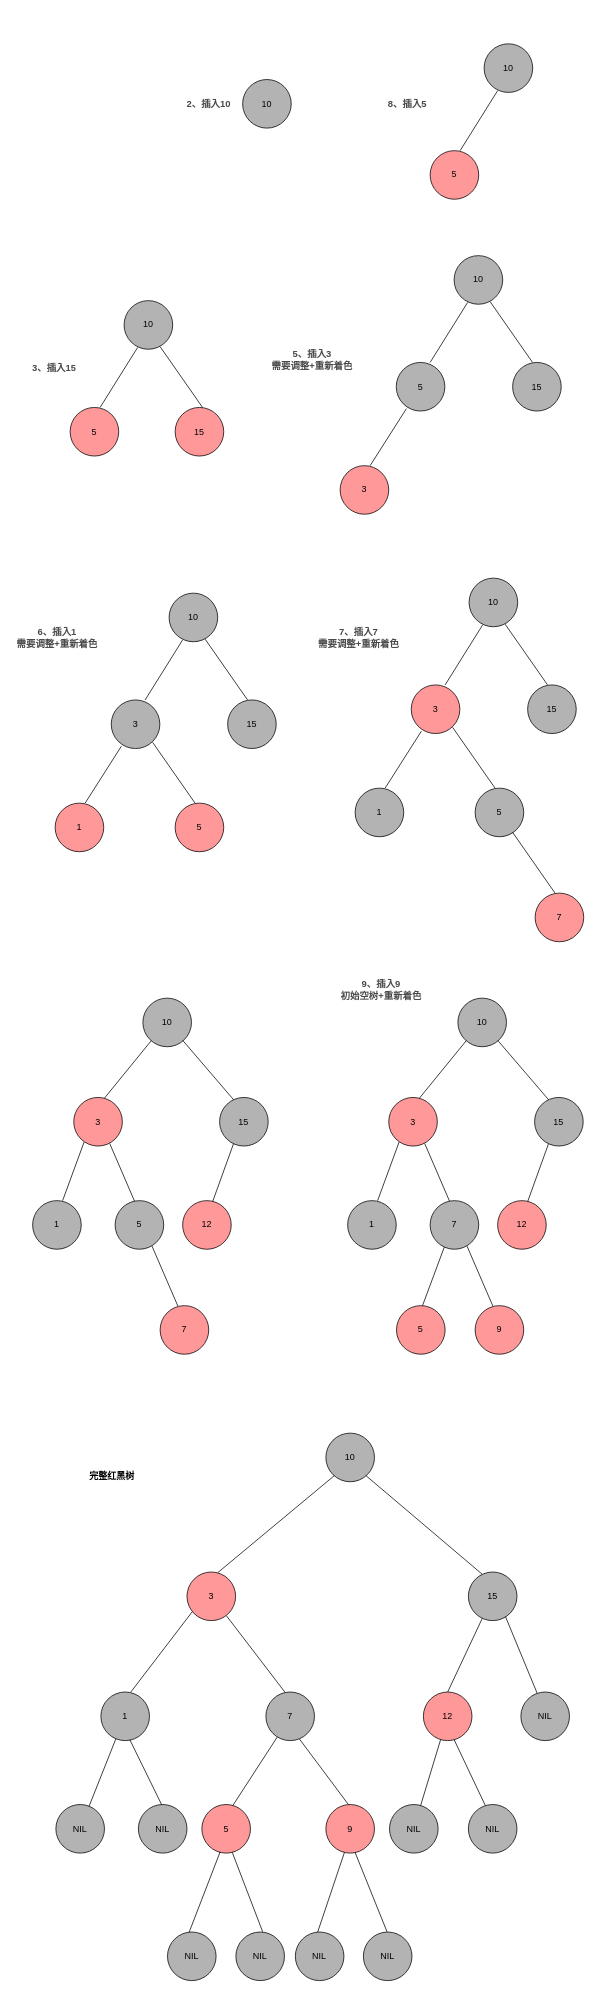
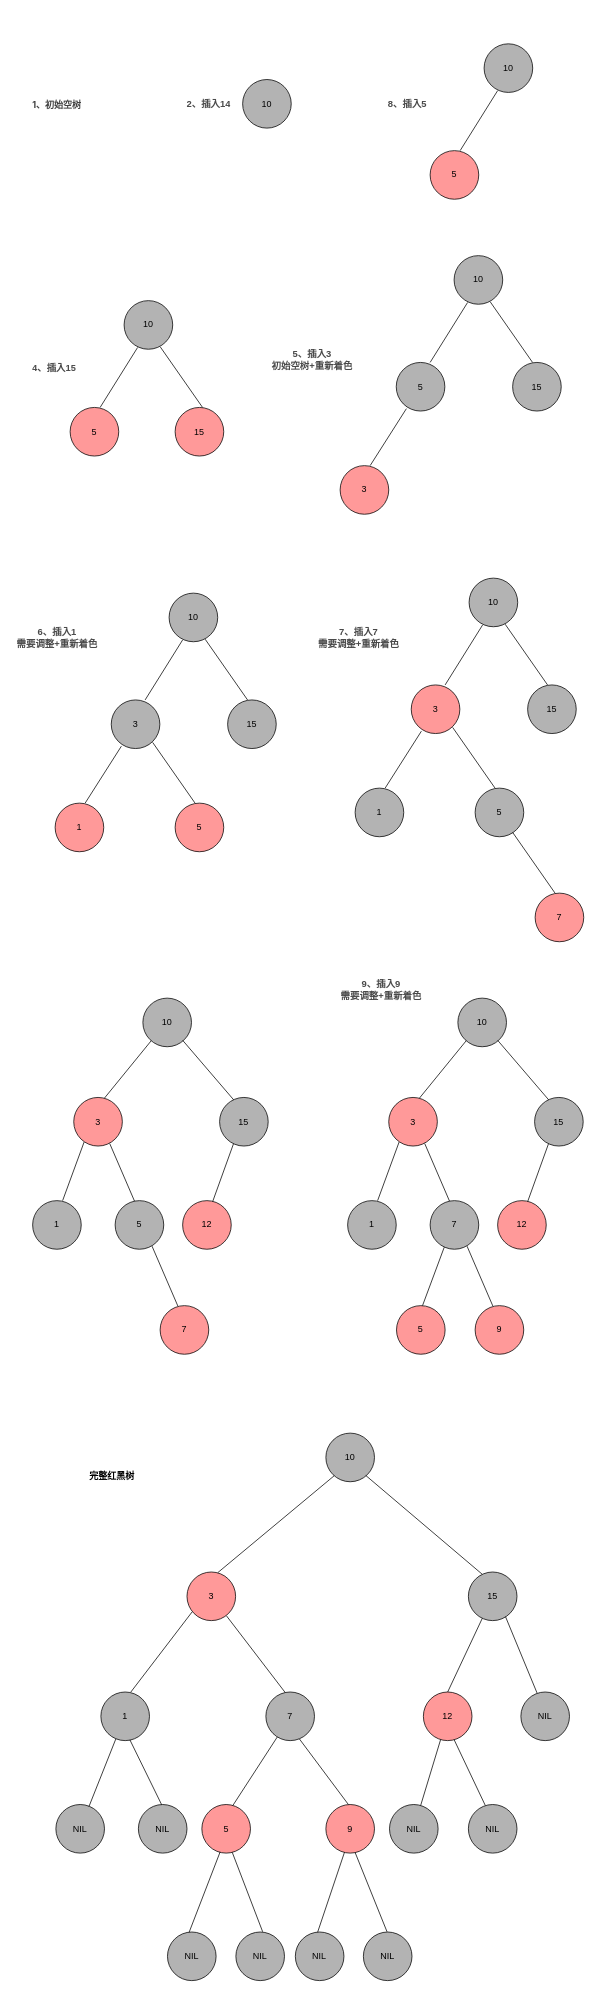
+ <mxCell id="4" value="&lt;h3 style=&quot;font-size: calc(var(--ds-md-zoom)*16px); line-height: 1.5; margin: calc(var(--ds-md-zoom)*16px)0 calc(var(--ds-md-zoom)*12px)0; color: rgb(64, 64, 64); font-family: quote-cjk-patch, Inter, system-ui, -apple-system, BlinkMacSystemFont, &amp;quot;Segoe UI&amp;quot;, Roboto, &amp;quot;Noto Sans&amp;quot;, Ubuntu, Cantarell, &amp;quot;Helvetica Neue&amp;quot;, Oxygen, &amp;quot;Open Sans&amp;quot;, sans-serif; text-align: start; background-color: rgb(255, 255, 255);&quot;&gt;1、初始空树&lt;/h3&gt;" style="text;strokeColor=none;align=center;fillColor=none;html=1;verticalAlign=middle;whiteSpace=wrap;rounded=0;" parent="1" vertex="1"><mxGeometry x="38" y="127.59" width="75" height="20" as="geometry" /></mxCell>
- <mxCell id="5" value="&lt;pre style=&quot;font-family: var(--ds-font-family-code); overflow: auto; padding: calc(var(--ds-md-zoom)*8px)calc(var(--ds-md-zoom)*12px); text-wrap: wrap; word-break: break-all; color: rgb(73, 73, 73); font-size: 12.573px; text-align: start; margin-top: 0px !important; margin-bottom: 0px !important;&quot;&gt;&lt;b&gt;2、插入10&lt;/b&gt;&lt;/pre&gt;" style="text;strokeColor=none;align=center;fillColor=none;html=1;verticalAlign=middle;whiteSpace=wrap;rounded=0;" parent="1" vertex="1"><mxGeometry x="243" y="127.59" width="70" height="20" as="geometry" /></mxCell>
+ <mxCell id="5" value="&lt;pre style=&quot;font-family: var(--ds-font-family-code); overflow: auto; padding: calc(var(--ds-md-zoom)*8px)calc(var(--ds-md-zoom)*12px); text-wrap: wrap; word-break: break-all; color: rgb(73, 73, 73); font-size: 12.573px; text-align: start; margin-top: 0px !important; margin-bottom: 0px !important;&quot;&gt;&lt;b&gt;2、插入14&lt;/b&gt;&lt;/pre&gt;" style="text;strokeColor=none;align=center;fillColor=none;html=1;verticalAlign=middle;whiteSpace=wrap;rounded=0;" parent="1" vertex="1"><mxGeometry x="243" y="127.59" width="70" height="20" as="geometry" /></mxCell>
- <mxCell id="18" value="&lt;pre style=&quot;font-family: var(--ds-font-family-code); overflow: auto; padding: calc(var(--ds-md-zoom)*8px)calc(var(--ds-md-zoom)*12px); text-wrap: wrap; word-break: break-all; color: rgb(73, 73, 73); font-size: 12.573px; margin-top: 0px !important; margin-bottom: 0px !important;&quot;&gt;&lt;b&gt;5、插入3&lt;/b&gt;&lt;/pre&gt;&lt;pre style=&quot;overflow: auto; padding: calc(var(--ds-md-zoom)*8px)calc(var(--ds-md-zoom)*12px); word-break: break-all; color: rgb(73, 73, 73); margin-top: 0px !important; margin-bottom: 0px !important;&quot;&gt;&lt;font face=&quot;Helvetica&quot; color=&quot;#494949&quot;&gt;&lt;span style=&quot;font-size: 12.573px; text-wrap: wrap;&quot;&gt;&lt;b&gt;需要调整+重新着色&lt;/b&gt;&lt;/span&gt;&lt;/font&gt;&lt;b style=&quot;color: rgb(73, 73, 73); font-family: var(--ds-font-family-code); font-size: 12.573px; text-wrap: wrap;&quot;&gt;&lt;br&gt;&lt;/b&gt;&lt;/pre&gt;" style="text;strokeColor=none;align=center;fillColor=none;html=1;verticalAlign=middle;whiteSpace=wrap;rounded=0;" parent="1" vertex="1"><mxGeometry x="361" y="460" width="110" height="40" as="geometry" /></mxCell>
+ <mxCell id="18" value="&lt;pre style=&quot;font-family: var(--ds-font-family-code); overflow: auto; padding: calc(var(--ds-md-zoom)*8px)calc(var(--ds-md-zoom)*12px); text-wrap: wrap; word-break: break-all; color: rgb(73, 73, 73); font-size: 12.573px; margin-top: 0px !important; margin-bottom: 0px !important;&quot;&gt;&lt;b&gt;5、插入3&lt;/b&gt;&lt;/pre&gt;&lt;pre style=&quot;overflow: auto; padding: calc(var(--ds-md-zoom)*8px)calc(var(--ds-md-zoom)*12px); word-break: break-all; color: rgb(73, 73, 73); margin-top: 0px !important; margin-bottom: 0px !important;&quot;&gt;&lt;font face=&quot;Helvetica&quot; color=&quot;#494949&quot;&gt;&lt;span style=&quot;font-size: 12.573px; text-wrap: wrap;&quot;&gt;&lt;b&gt;初始空树+重新着色&lt;/b&gt;&lt;/span&gt;&lt;/font&gt;&lt;b style=&quot;color: rgb(73, 73, 73); font-family: var(--ds-font-family-code); font-size: 12.573px; text-wrap: wrap;&quot;&gt;&lt;br&gt;&lt;/b&gt;&lt;/pre&gt;" style="text;strokeColor=none;align=center;fillColor=none;html=1;verticalAlign=middle;whiteSpace=wrap;rounded=0;" parent="1" vertex="1"><mxGeometry x="361" y="460" width="110" height="40" as="geometry" /></mxCell>
- <mxCell id="117" value="&lt;pre style=&quot;font-family: var(--ds-font-family-code); overflow: auto; padding: calc(var(--ds-md-zoom)*8px)calc(var(--ds-md-zoom)*12px); text-wrap: wrap; word-break: break-all; color: rgb(73, 73, 73); font-size: 12.573px; text-align: start; margin-top: 0px !important; margin-bottom: 0px !important;&quot;&gt;&lt;b&gt;3、插入15&lt;/b&gt;&lt;/pre&gt;" style="text;strokeColor=none;align=center;fillColor=none;html=1;verticalAlign=middle;whiteSpace=wrap;rounded=0;" parent="1" vertex="1"><mxGeometry x="38" y="480" width="67.86" height="20" as="geometry" /></mxCell>
+ <mxCell id="117" value="&lt;pre style=&quot;font-family: var(--ds-font-family-code); overflow: auto; padding: calc(var(--ds-md-zoom)*8px)calc(var(--ds-md-zoom)*12px); text-wrap: wrap; word-break: break-all; color: rgb(73, 73, 73); font-size: 12.573px; text-align: start; margin-top: 0px !important; margin-bottom: 0px !important;&quot;&gt;&lt;b&gt;4、插入15&lt;/b&gt;&lt;/pre&gt;" style="text;strokeColor=none;align=center;fillColor=none;html=1;verticalAlign=middle;whiteSpace=wrap;rounded=0;" parent="1" vertex="1"><mxGeometry x="38" y="480" width="67.86" height="20" as="geometry" /></mxCell>
- <mxCell id="65" value="&lt;pre style=&quot;font-family: var(--ds-font-family-code); overflow: auto; padding: calc(var(--ds-md-zoom)*8px)calc(var(--ds-md-zoom)*12px); text-wrap: wrap; word-break: break-all; color: rgb(73, 73, 73); font-size: 12.573px; margin-top: 0px !important; margin-bottom: 0px !important;&quot;&gt;&lt;b&gt;9、插入9&lt;/b&gt;&lt;/pre&gt;&lt;pre style=&quot;overflow: auto; padding: calc(var(--ds-md-zoom)*8px)calc(var(--ds-md-zoom)*12px); word-break: break-all; color: rgb(73, 73, 73); margin-top: 0px !important; margin-bottom: 0px !important;&quot;&gt;&lt;font face=&quot;Helvetica&quot; color=&quot;#494949&quot;&gt;&lt;span style=&quot;font-size: 12.573px; text-wrap: wrap;&quot;&gt;&lt;b&gt;初始空树+重新着色&lt;/b&gt;&lt;/span&gt;&lt;/font&gt;&lt;b style=&quot;color: rgb(73, 73, 73); font-family: var(--ds-font-family-code); font-size: 12.573px; text-wrap: wrap;&quot;&gt;&lt;br&gt;&lt;/b&gt;&lt;/pre&gt;" style="text;strokeColor=none;align=center;fillColor=none;html=1;verticalAlign=middle;whiteSpace=wrap;rounded=0;" parent="1" vertex="1"><mxGeometry x="453" y="1300" width="110" height="40" as="geometry" /></mxCell>
+ <mxCell id="65" value="&lt;pre style=&quot;font-family: var(--ds-font-family-code); overflow: auto; padding: calc(var(--ds-md-zoom)*8px)calc(var(--ds-md-zoom)*12px); text-wrap: wrap; word-break: break-all; color: rgb(73, 73, 73); font-size: 12.573px; margin-top: 0px !important; margin-bottom: 0px !important;&quot;&gt;&lt;b&gt;9、插入9&lt;/b&gt;&lt;/pre&gt;&lt;pre style=&quot;overflow: auto; padding: calc(var(--ds-md-zoom)*8px)calc(var(--ds-md-zoom)*12px); word-break: break-all; color: rgb(73, 73, 73); margin-top: 0px !important; margin-bottom: 0px !important;&quot;&gt;&lt;font face=&quot;Helvetica&quot; color=&quot;#494949&quot;&gt;&lt;span style=&quot;font-size: 12.573px; text-wrap: wrap;&quot;&gt;&lt;b&gt;需要调整+重新着色&lt;/b&gt;&lt;/span&gt;&lt;/font&gt;&lt;b style=&quot;color: rgb(73, 73, 73); font-family: var(--ds-font-family-code); font-size: 12.573px; text-wrap: wrap;&quot;&gt;&lt;br&gt;&lt;/b&gt;&lt;/pre&gt;" style="text;strokeColor=none;align=center;fillColor=none;html=1;verticalAlign=middle;whiteSpace=wrap;rounded=0;" parent="1" vertex="1"><mxGeometry x="453" y="1300" width="110" height="40" as="geometry" /></mxCell>
